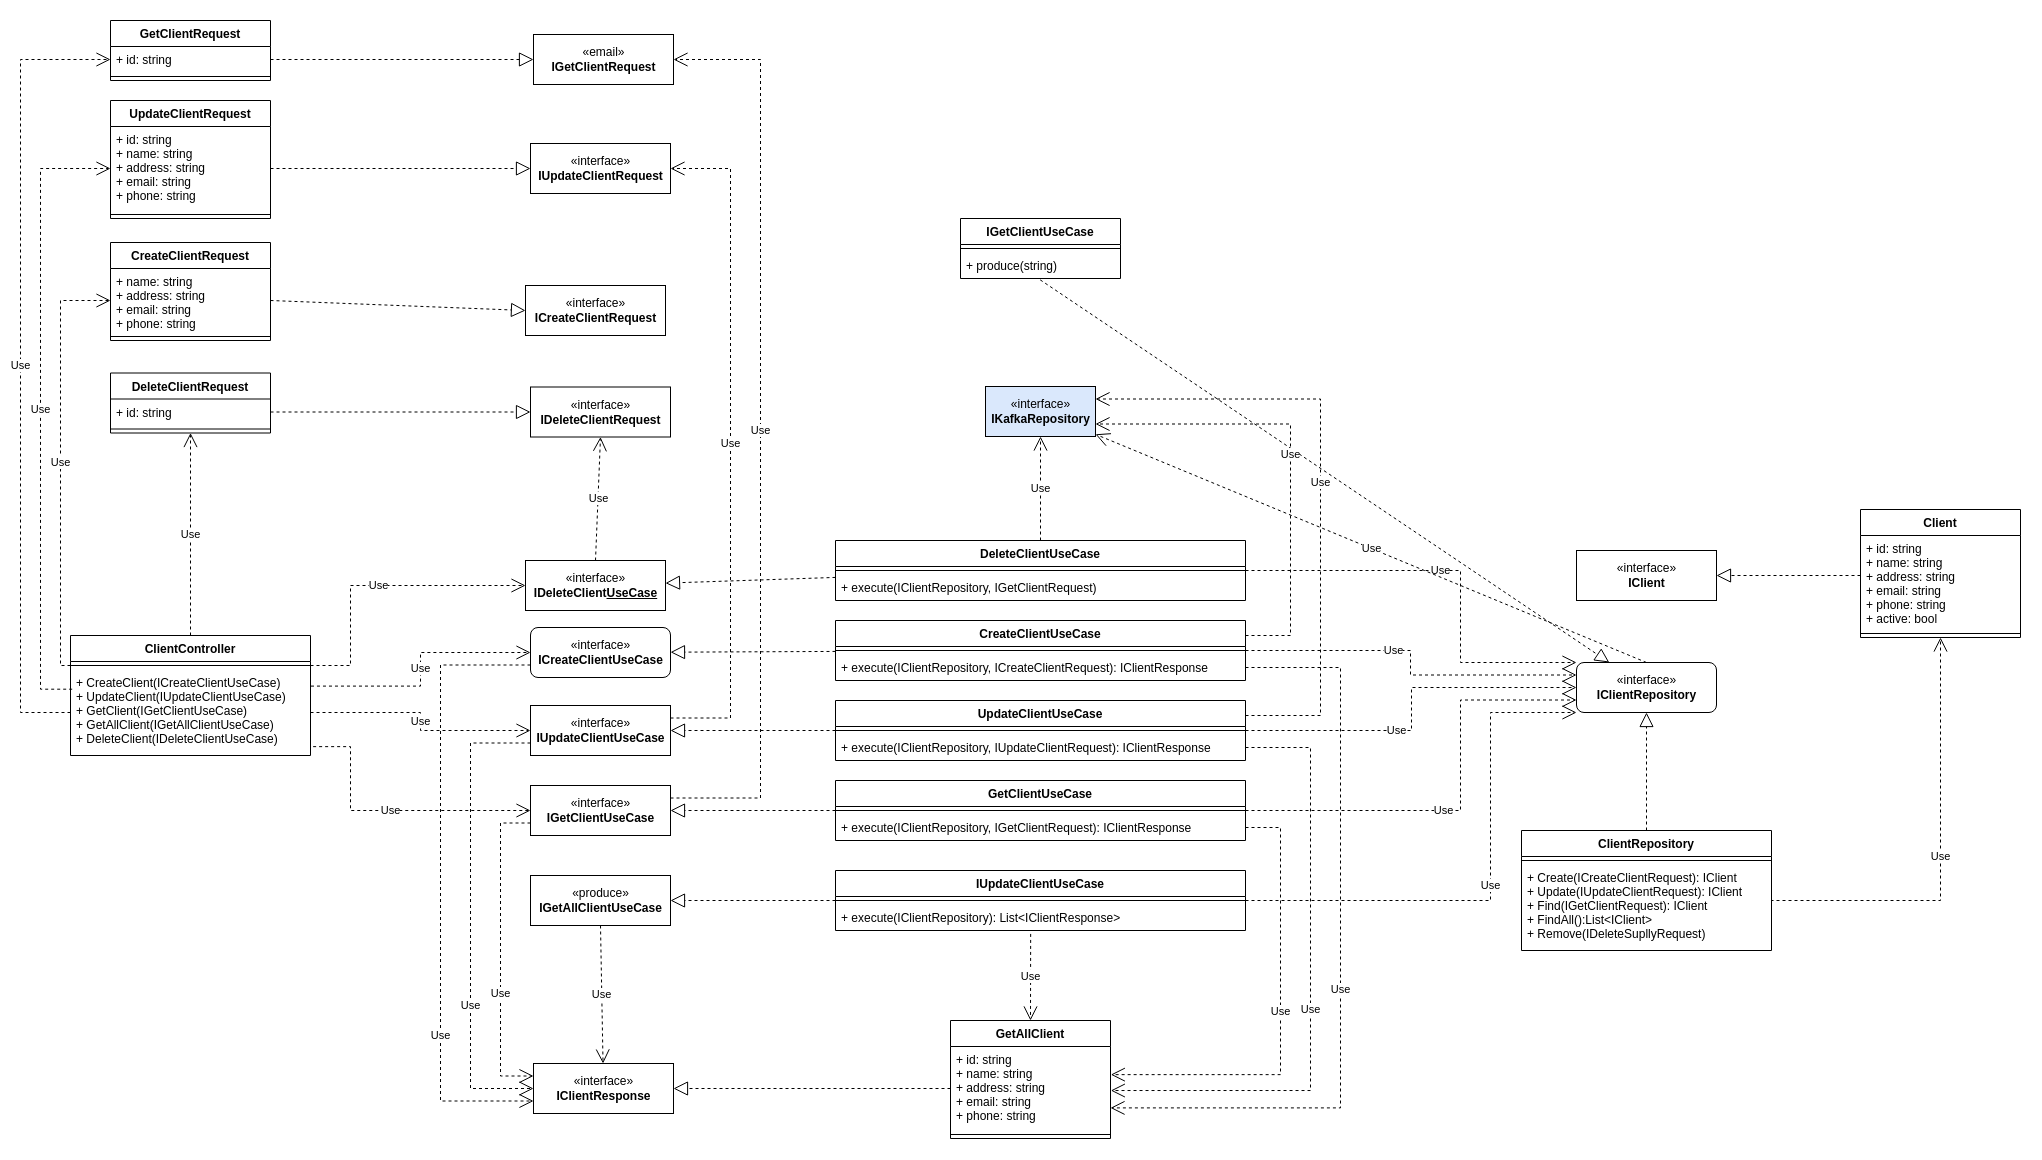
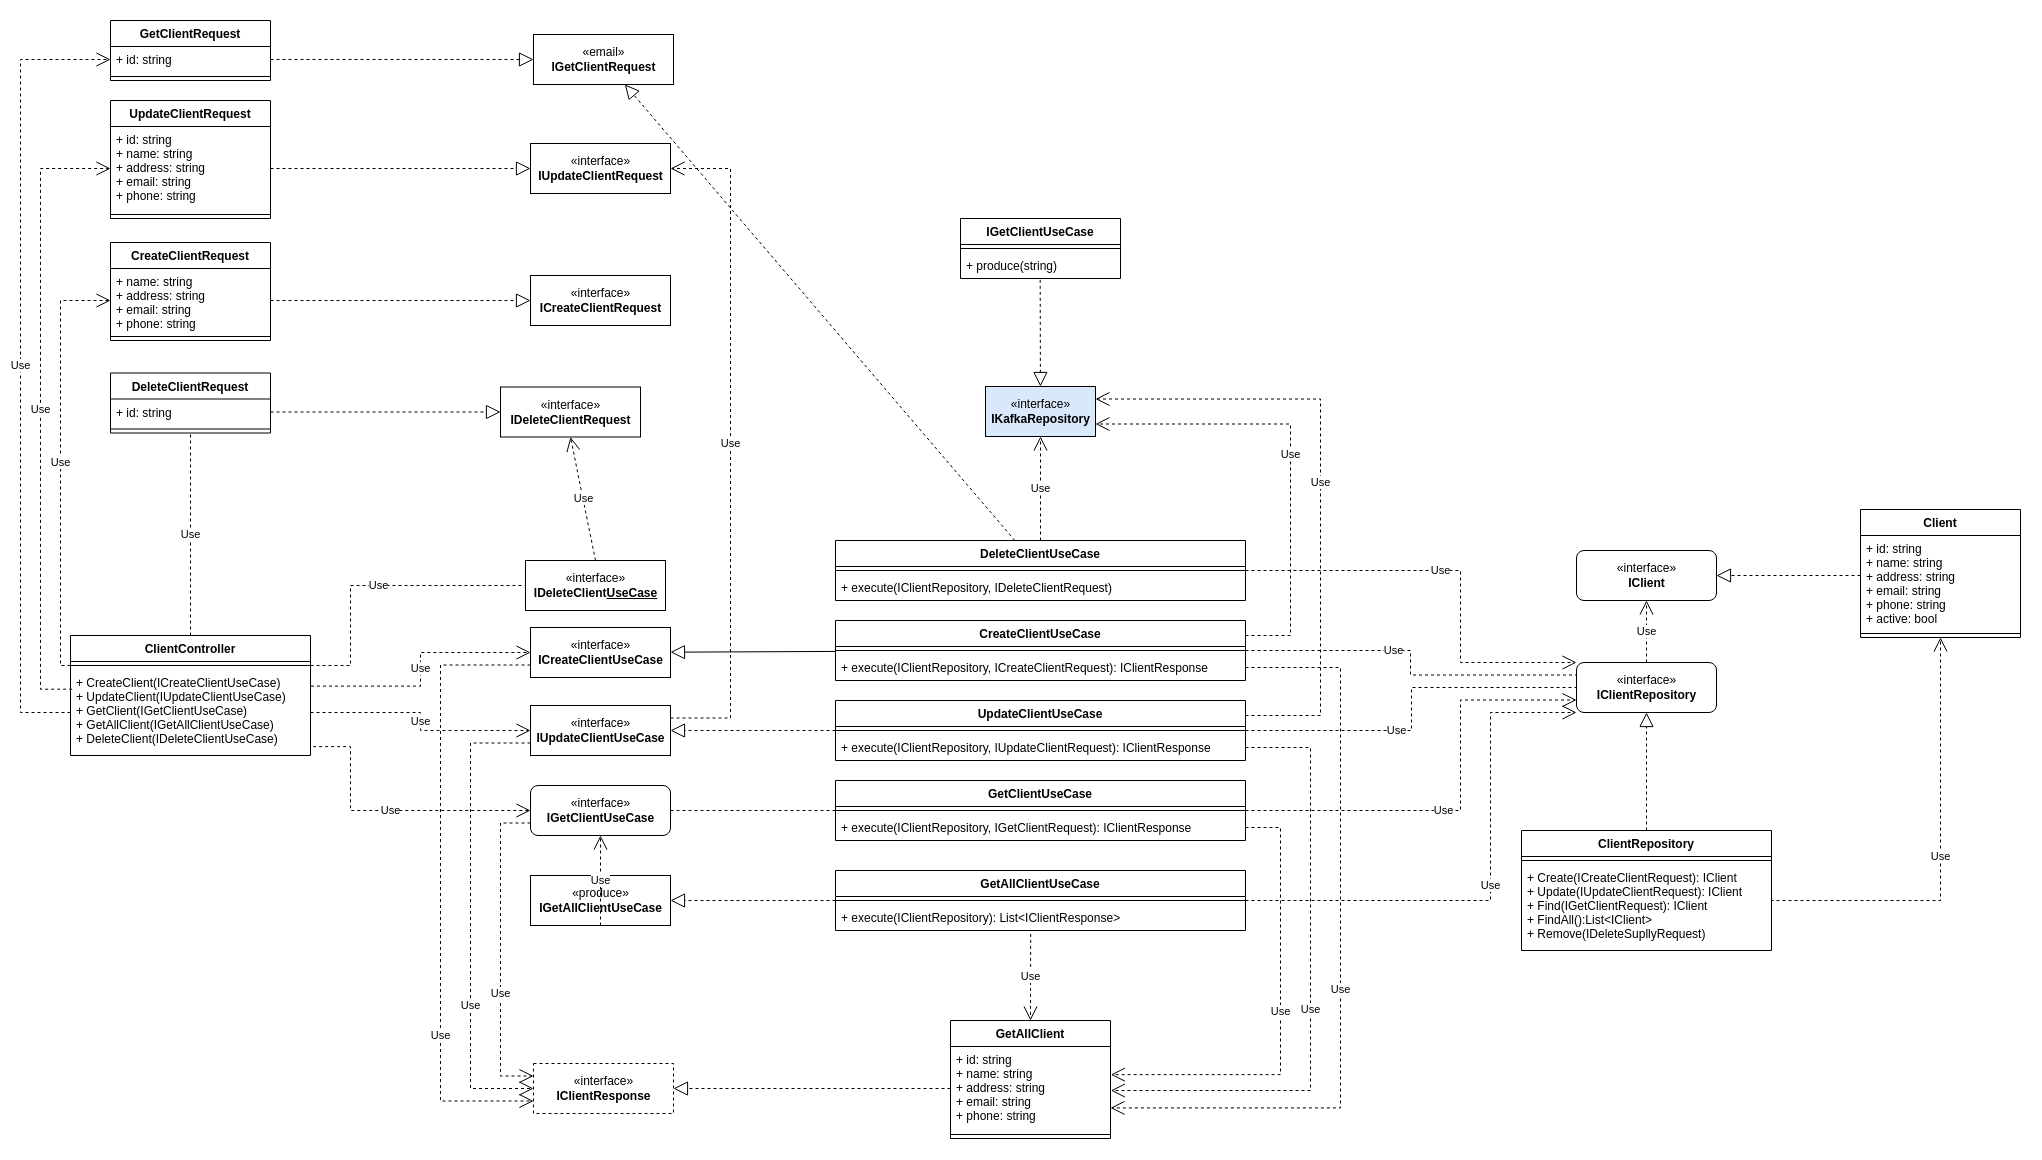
- <mxCell id="53" value="«interface»&lt;br&gt;&lt;b&gt;ICreateClientRequest&lt;/b&gt;" style="html=1;" parent="1" vertex="1"><mxGeometry x="525" y="285" width="140" height="50" as="geometry" /></mxCell>
+ <mxCell id="53" value="«interface»&lt;br&gt;&lt;b&gt;ICreateClientRequest&lt;/b&gt;" style="html=1;" parent="1" vertex="1"><mxGeometry x="530" y="275" width="140" height="50" as="geometry" /></mxCell>
- <mxCell id="89" value="" style="endArrow=block;dashed=1;endFill=0;endSize=12;html=1;rounded=0;exitX=0.498;exitY=1.051;exitDx=0;exitDy=0;exitPerimeter=0;" parent="1" source="88" target="74" edge="1"><mxGeometry width="160" relative="1" as="geometry"><mxPoint x="1050" y="277" as="sourcePoint" /><mxPoint x="1130" y="337" as="targetPoint" /></mxGeometry></mxCell>
+ <mxCell id="89" value="" style="endArrow=block;dashed=1;endFill=0;endSize=12;html=1;rounded=0;exitX=0.498;exitY=1.051;exitDx=0;exitDy=0;exitPerimeter=0;" parent="1" source="88" target="85" edge="1"><mxGeometry width="160" relative="1" as="geometry"><mxPoint x="1050" y="277" as="sourcePoint" /><mxPoint x="1130" y="337" as="targetPoint" /></mxGeometry></mxCell>
- <mxCell id="52" value="«interface»&lt;br&gt;&lt;b&gt;IDeleteClientRequest&lt;/b&gt;" style="html=1;" parent="1" vertex="1"><mxGeometry x="530" y="386.5" width="140" height="50" as="geometry" /></mxCell>
+ <mxCell id="52" value="«interface»&lt;br&gt;&lt;b&gt;IDeleteClientRequest&lt;/b&gt;" style="html=1;" parent="1" vertex="1"><mxGeometry x="500" y="386.5" width="140" height="50" as="geometry" /></mxCell>
- <mxCell id="65" value="Use" style="endArrow=open;endSize=12;dashed=1;html=1;rounded=0;exitX=1;exitY=0.25;exitDx=0;exitDy=0;entryX=1;entryY=0.5;entryDx=0;entryDy=0;edgeStyle=elbowEdgeStyle;" parent="1" source="23" target="55" edge="1"><mxGeometry width="160" relative="1" as="geometry"><mxPoint x="860" y="410" as="sourcePoint" /><mxPoint x="1020" y="410" as="targetPoint" /><Array as="points"><mxPoint x="760" y="430" /></Array></mxGeometry></mxCell>
- <mxCell id="66" value="Use" style="endArrow=open;endSize=12;dashed=1;html=1;rounded=0;exitX=0.5;exitY=0;exitDx=0;exitDy=0;entryX=0.5;entryY=1;entryDx=0;entryDy=0;" parent="1" source="57" target="32" edge="1"><mxGeometry width="160" relative="1" as="geometry"><mxPoint x="140" y="560" as="sourcePoint" /><mxPoint x="300" y="560" as="targetPoint" /></mxGeometry></mxCell>
+ <mxCell id="66" value="Use" style="endArrow=none;endSize=12;dashed=1;html=1;rounded=0;exitX=0.5;exitY=0;exitDx=0;exitDy=0;entryX=0.5;entryY=1;entryDx=0;entryDy=0;" parent="1" source="57" target="32" edge="1"><mxGeometry width="160" relative="1" as="geometry"><mxPoint x="140" y="560" as="sourcePoint" /><mxPoint x="300" y="560" as="targetPoint" /></mxGeometry></mxCell>
- <mxCell id="51" value="Use" style="endArrow=open;endSize=12;dashed=1;html=1;rounded=0;exitX=0.5;exitY=0;exitDx=0;exitDy=0;" parent="1" source="74" target="85" edge="1"><mxGeometry width="160" relative="1" as="geometry"><mxPoint x="1411.5" y="570" as="sourcePoint" /><mxPoint x="1420" y="490" as="targetPoint" /></mxGeometry></mxCell>
+ <mxCell id="51" value="Use" style="endArrow=open;endSize=12;dashed=1;html=1;rounded=0;exitX=0.5;exitY=0;exitDx=0;exitDy=0;entryX=0.5;entryY=1;entryDx=0;entryDy=0;" parent="1" source="74" target="75" edge="1"><mxGeometry width="160" relative="1" as="geometry"><mxPoint x="1411.5" y="570" as="sourcePoint" /><mxPoint x="1420" y="490" as="targetPoint" /></mxGeometry></mxCell>
- <mxCell id="75" value="«interface»&lt;br&gt;&lt;b&gt;IClient&lt;/b&gt;" style="html=1;" parent="1" vertex="1"><mxGeometry x="1576" y="550" width="140" height="50" as="geometry" /></mxCell>
+ <mxCell id="75" value="«interface»&lt;br&gt;&lt;b&gt;IClient&lt;/b&gt;" style="html=1;rounded=1;" parent="1" vertex="1"><mxGeometry x="1576" y="550" width="140" height="50" as="geometry" /></mxCell>
- <mxCell id="7" value="" style="endArrow=block;dashed=1;endFill=0;endSize=12;html=1;rounded=0;" parent="1" source="17" target="24" edge="1"><mxGeometry width="160" relative="1" as="geometry"><mxPoint x="1100" y="760" as="sourcePoint" /><mxPoint x="1260" y="760" as="targetPoint" /></mxGeometry></mxCell>
+ <mxCell id="7" value="" style="endArrow=block;dashed=1;endFill=0;endSize=12;html=1;rounded=0;" parent="1" source="17" target="55" edge="1"><mxGeometry width="160" relative="1" as="geometry"><mxPoint x="1100" y="760" as="sourcePoint" /><mxPoint x="1260" y="760" as="targetPoint" /></mxGeometry></mxCell>
- <mxCell id="70" value="Use" style="endArrow=open;endSize=12;dashed=1;html=1;rounded=0;exitX=1;exitY=0.25;exitDx=0;exitDy=0;entryX=0;entryY=0.5;entryDx=0;entryDy=0;edgeStyle=elbowEdgeStyle;" parent="1" source="57" target="24" edge="1"><mxGeometry width="160" relative="1" as="geometry"><mxPoint x="280" y="770" as="sourcePoint" /><mxPoint x="440" y="770" as="targetPoint" /><Array as="points"><mxPoint x="350" y="640" /><mxPoint x="330" y="620" /></Array></mxGeometry></mxCell>
+ <mxCell id="70" value="Use" style="endArrow=none;endSize=12;dashed=1;html=1;rounded=0;exitX=1;exitY=0.25;exitDx=0;exitDy=0;entryX=0;entryY=0.5;entryDx=0;entryDy=0;edgeStyle=elbowEdgeStyle;" parent="1" source="57" target="24" edge="1"><mxGeometry width="160" relative="1" as="geometry"><mxPoint x="280" y="770" as="sourcePoint" /><mxPoint x="440" y="770" as="targetPoint" /><Array as="points"><mxPoint x="350" y="640" /><mxPoint x="330" y="620" /></Array></mxGeometry></mxCell>
- <mxCell id="19" value="+ execute(IClientRepository, IGetClientRequest)" style="text;strokeColor=none;fillColor=none;align=left;verticalAlign=top;spacingLeft=4;spacingRight=4;overflow=hidden;rotatable=0;points=[[0,0.5],[1,0.5]];portConstraint=eastwest;" parent="17" vertex="1"><mxGeometry y="34" width="410" height="26" as="geometry" /></mxCell>
+ <mxCell id="19" value="+ execute(IClientRepository, IDeleteClientRequest)" style="text;strokeColor=none;fillColor=none;align=left;verticalAlign=top;spacingLeft=4;spacingRight=4;overflow=hidden;rotatable=0;points=[[0,0.5],[1,0.5]];portConstraint=eastwest;" parent="17" vertex="1"><mxGeometry y="34" width="410" height="26" as="geometry" /></mxCell>
- <mxCell id="5" value="" style="endArrow=block;dashed=1;endFill=0;endSize=12;html=1;rounded=0;" parent="1" source="8" target="21" edge="1"><mxGeometry width="160" relative="1" as="geometry"><mxPoint x="750" y="720" as="sourcePoint" /><mxPoint x="910" y="720" as="targetPoint" /></mxGeometry></mxCell>
+ <mxCell id="5" value="" style="endArrow=block;dashed=0;endFill=0;endSize=12;html=1;rounded=0;" parent="1" source="8" target="21" edge="1"><mxGeometry width="160" relative="1" as="geometry"><mxPoint x="750" y="720" as="sourcePoint" /><mxPoint x="910" y="720" as="targetPoint" /></mxGeometry></mxCell>
- <mxCell id="21" value="«interface»&lt;br&gt;&lt;b&gt;ICreateClientUseCase&lt;/b&gt;" style="html=1;rounded=1;" parent="1" vertex="1"><mxGeometry x="530" y="627" width="140" height="50" as="geometry" /></mxCell>
+ <mxCell id="21" value="«interface»&lt;br&gt;&lt;b&gt;ICreateClientUseCase&lt;/b&gt;" style="html=1;" parent="1" vertex="1"><mxGeometry x="530" y="627" width="140" height="50" as="geometry" /></mxCell>
- <mxCell id="28" value="Use" style="endArrow=open;endSize=12;dashed=1;html=1;rounded=0;exitX=1;exitY=0.5;exitDx=0;exitDy=0;entryX=0;entryY=0.25;entryDx=0;entryDy=0;edgeStyle=elbowEdgeStyle;" parent="1" source="8" target="74" edge="1"><mxGeometry x="-0.17" width="160" relative="1" as="geometry"><mxPoint x="1100" y="670" as="sourcePoint" /><mxPoint x="1260" y="670" as="targetPoint" /><Array as="points"><mxPoint x="1410" y="640" /><mxPoint x="1440" y="600" /></Array><mxPoint as="offset" /></mxGeometry></mxCell>
+ <mxCell id="28" value="Use" style="endArrow=none;endSize=12;dashed=1;html=1;rounded=0;exitX=1;exitY=0.5;exitDx=0;exitDy=0;entryX=0;entryY=0.25;entryDx=0;entryDy=0;edgeStyle=elbowEdgeStyle;" parent="1" source="8" target="74" edge="1"><mxGeometry x="-0.17" width="160" relative="1" as="geometry"><mxPoint x="1100" y="670" as="sourcePoint" /><mxPoint x="1260" y="670" as="targetPoint" /><Array as="points"><mxPoint x="1410" y="640" /><mxPoint x="1440" y="600" /></Array><mxPoint as="offset" /></mxGeometry></mxCell>
- <mxCell id="29" value="Use" style="endArrow=open;endSize=12;dashed=1;html=1;rounded=0;exitX=1;exitY=0.5;exitDx=0;exitDy=0;entryX=0;entryY=0.5;entryDx=0;entryDy=0;edgeStyle=elbowEdgeStyle;" parent="1" source="11" target="74" edge="1"><mxGeometry x="-0.193" width="160" relative="1" as="geometry"><mxPoint x="1110" y="680" as="sourcePoint" /><mxPoint x="1270" y="680" as="targetPoint" /><Array as="points" /><mxPoint as="offset" /></mxGeometry></mxCell>
+ <mxCell id="29" value="Use" style="endArrow=none;endSize=12;dashed=1;html=1;rounded=0;exitX=1;exitY=0.5;exitDx=0;exitDy=0;entryX=0;entryY=0.5;entryDx=0;entryDy=0;edgeStyle=elbowEdgeStyle;" parent="1" source="11" target="74" edge="1"><mxGeometry x="-0.193" width="160" relative="1" as="geometry"><mxPoint x="1110" y="680" as="sourcePoint" /><mxPoint x="1270" y="680" as="targetPoint" /><Array as="points" /><mxPoint as="offset" /></mxGeometry></mxCell>
- <mxCell id="23" value="«interface»&lt;br&gt;&lt;b&gt;IGetClientUseCase&lt;/b&gt;" style="html=1;" parent="1" vertex="1"><mxGeometry x="530" y="785" width="140" height="50" as="geometry" /></mxCell>
+ <mxCell id="23" value="«interface»&lt;br&gt;&lt;b&gt;IGetClientUseCase&lt;/b&gt;" style="html=1;rounded=1;" parent="1" vertex="1"><mxGeometry x="530" y="785" width="140" height="50" as="geometry" /></mxCell>
- <mxCell id="6" value="" style="endArrow=block;dashed=1;endFill=0;endSize=12;html=1;rounded=0;" parent="1" source="14" target="23" edge="1"><mxGeometry width="160" relative="1" as="geometry"><mxPoint x="1100" y="760" as="sourcePoint" /><mxPoint x="1260" y="760" as="targetPoint" /></mxGeometry></mxCell>
+ <mxCell id="6" value="" style="endArrow=none;dashed=1;endFill=0;endSize=12;html=1;rounded=0;" parent="1" source="14" target="23" edge="1"><mxGeometry width="160" relative="1" as="geometry"><mxPoint x="1100" y="760" as="sourcePoint" /><mxPoint x="1260" y="760" as="targetPoint" /></mxGeometry></mxCell>
- <mxCell id="94" value="IUpdateClientUseCase" style="swimlane;fontStyle=1;align=center;verticalAlign=top;childLayout=stackLayout;horizontal=1;startSize=26;horizontalStack=0;resizeParent=1;resizeParentMax=0;resizeLast=0;collapsible=1;marginBottom=0;" parent="1" vertex="1"><mxGeometry x="835" y="870" width="410" height="60" as="geometry" /></mxCell>
+ <mxCell id="94" value="GetAllClientUseCase" style="swimlane;fontStyle=1;align=center;verticalAlign=top;childLayout=stackLayout;horizontal=1;startSize=26;horizontalStack=0;resizeParent=1;resizeParentMax=0;resizeLast=0;collapsible=1;marginBottom=0;" parent="1" vertex="1"><mxGeometry x="835" y="870" width="410" height="60" as="geometry" /></mxCell>
- <mxCell id="98" value="Use" style="endArrow=open;endSize=12;dashed=1;html=1;rounded=0;exitX=0.5;exitY=1;exitDx=0;exitDy=0;" parent="1" source="93" target="3" edge="1"><mxGeometry width="160" relative="1" as="geometry"><mxPoint x="570" y="990" as="sourcePoint" /><mxPoint x="730" y="990" as="targetPoint" /></mxGeometry></mxCell>
+ <mxCell id="98" value="Use" style="endArrow=open;endSize=12;dashed=1;html=1;rounded=0;exitX=0.5;exitY=1;exitDx=0;exitDy=0;" parent="1" source="93" target="23" edge="1"><mxGeometry width="160" relative="1" as="geometry"><mxPoint x="570" y="990" as="sourcePoint" /><mxPoint x="730" y="990" as="targetPoint" /></mxGeometry></mxCell>
- <mxCell id="3" value="«interface»&lt;br&gt;&lt;b&gt;IClientResponse&lt;/b&gt;" style="html=1;" parent="1" vertex="1"><mxGeometry x="533" y="1063" width="140" height="50" as="geometry" /></mxCell>
+ <mxCell id="3" value="«interface»&lt;br&gt;&lt;b&gt;IClientResponse&lt;/b&gt;" style="html=1;dashed=1;" parent="1" vertex="1"><mxGeometry x="533" y="1063" width="140" height="50" as="geometry" /></mxCell>
